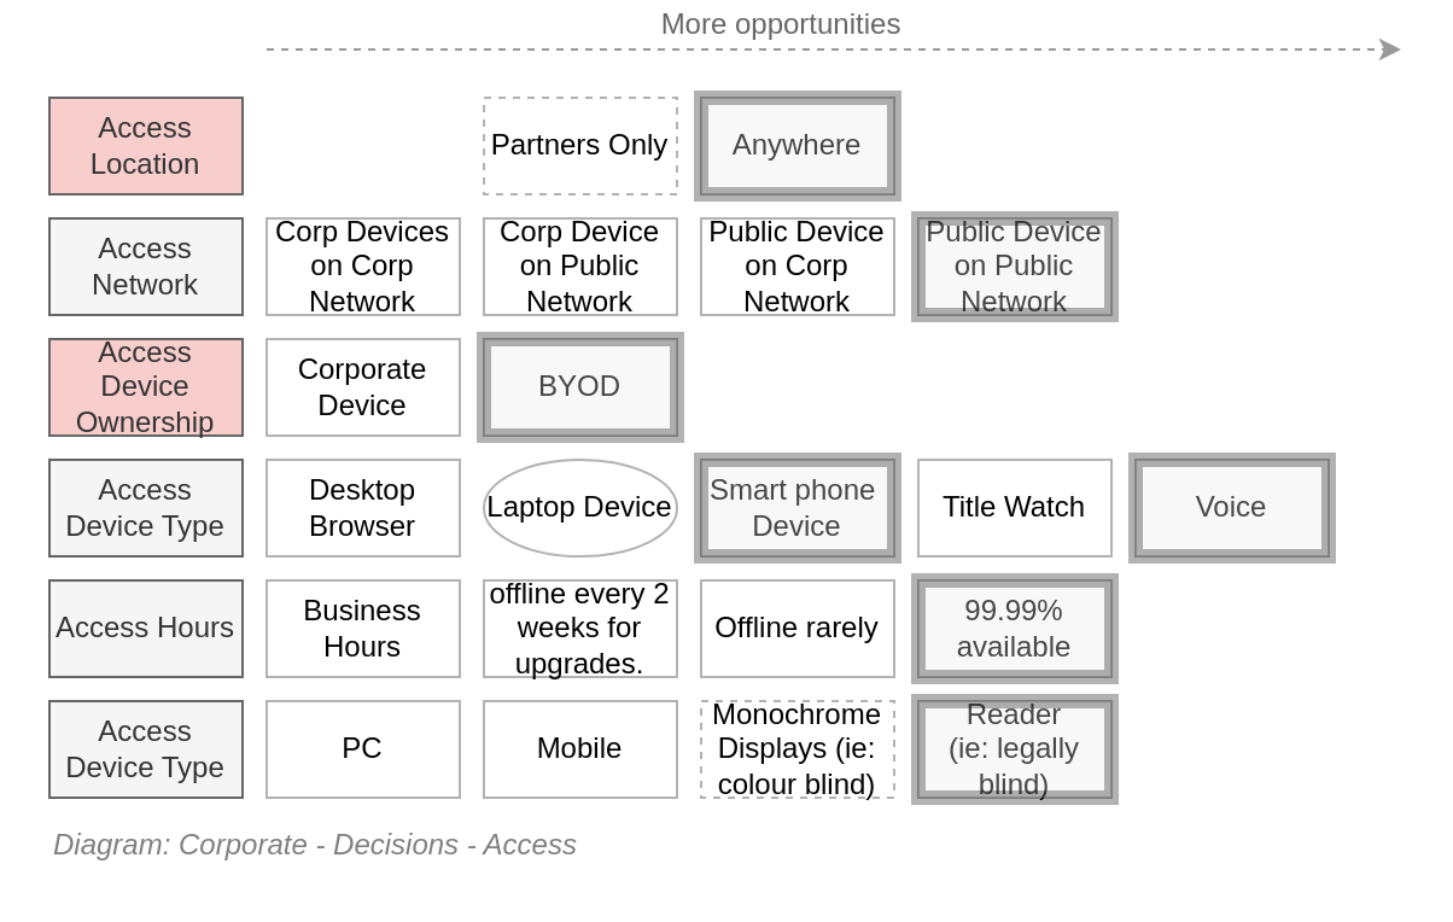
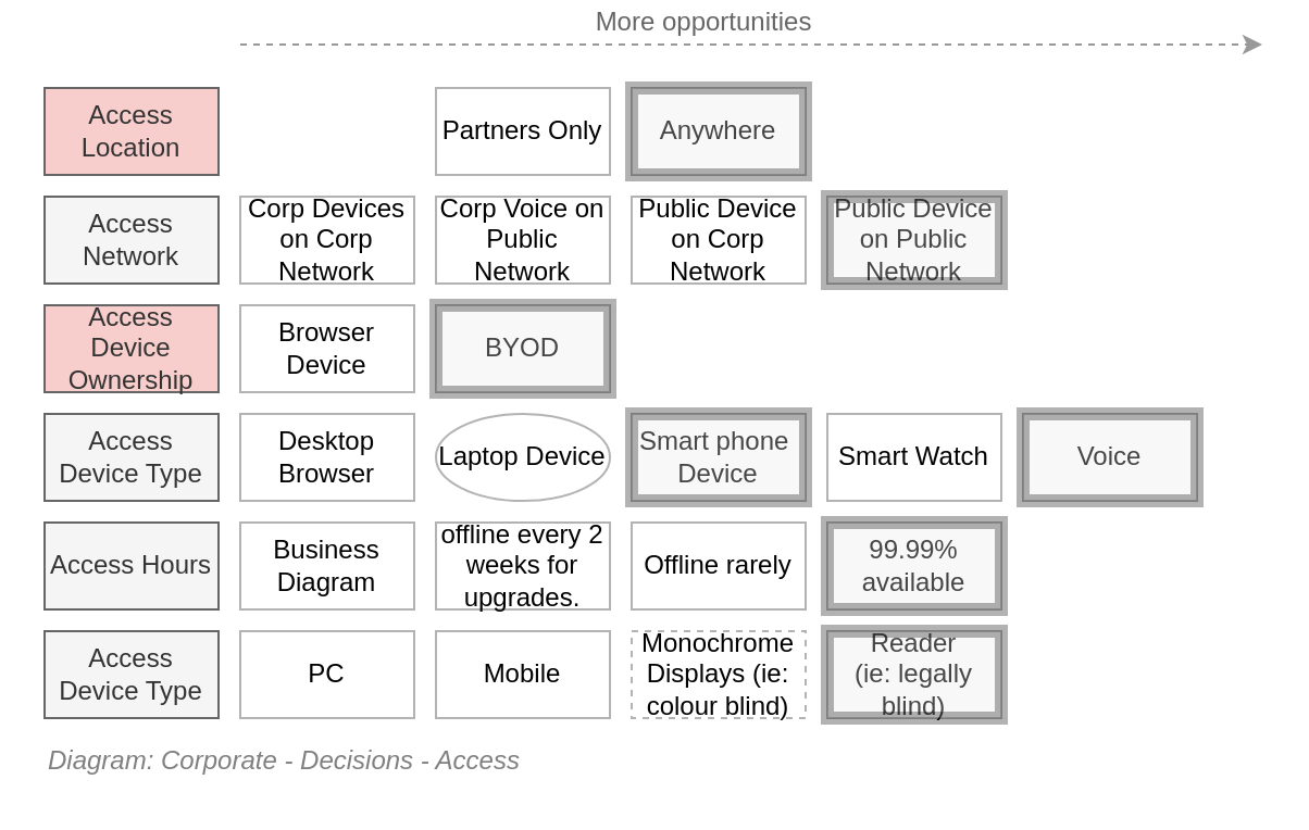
- <mxCell id="2" value="Partners Only" style="rounded=0;whiteSpace=wrap;html=1;shadow=0;glass=0;comic=0;strokeColor=#B3B3B3;fillColor=none;fontSize=12;align=center;dashed=1;" vertex="1" parent="1"><mxGeometry x="200" y="40" width="80" height="40" as="geometry" /></mxCell>
+ <mxCell id="2" value="Partners Only" style="rounded=0;whiteSpace=wrap;html=1;shadow=0;glass=0;comic=0;strokeColor=#B3B3B3;fillColor=none;fontSize=12;align=center;" vertex="1" parent="1"><mxGeometry x="200" y="40" width="80" height="40" as="geometry" /></mxCell>
- <mxCell id="6" value="Corp Device on Public Network" style="rounded=0;whiteSpace=wrap;html=1;shadow=0;glass=0;comic=0;strokeColor=#B3B3B3;fillColor=none;fontSize=12;align=center;" vertex="1" parent="1"><mxGeometry x="200" y="90" width="80" height="40" as="geometry" /></mxCell>
+ <mxCell id="6" value="Corp Voice on Public Network" style="rounded=0;whiteSpace=wrap;html=1;shadow=0;glass=0;comic=0;strokeColor=#B3B3B3;fillColor=none;fontSize=12;align=center;" vertex="1" parent="1"><mxGeometry x="200" y="90" width="80" height="40" as="geometry" /></mxCell>
- <mxCell id="11" value="Corporate Device" style="rounded=0;whiteSpace=wrap;html=1;shadow=0;glass=0;comic=0;strokeColor=#B3B3B3;fillColor=none;fontSize=12;align=center;" vertex="1" parent="1"><mxGeometry x="110" y="140" width="80" height="40" as="geometry" /></mxCell>
+ <mxCell id="11" value="Browser Device" style="rounded=0;whiteSpace=wrap;html=1;shadow=0;glass=0;comic=0;strokeColor=#B3B3B3;fillColor=none;fontSize=12;align=center;" vertex="1" parent="1"><mxGeometry x="110" y="140" width="80" height="40" as="geometry" /></mxCell>
- <mxCell id="17" value="Title Watch" style="rounded=0;whiteSpace=wrap;html=1;shadow=0;glass=0;comic=0;strokeColor=#B3B3B3;fillColor=none;fontSize=12;align=center;" vertex="1" parent="1"><mxGeometry x="380" y="190" width="80" height="40" as="geometry" /></mxCell>
+ <mxCell id="17" value="Smart Watch" style="rounded=0;whiteSpace=wrap;html=1;shadow=0;glass=0;comic=0;strokeColor=#B3B3B3;fillColor=none;fontSize=12;align=center;" vertex="1" parent="1"><mxGeometry x="380" y="190" width="80" height="40" as="geometry" /></mxCell>
- <mxCell id="20" value="Business Hours" style="rounded=0;whiteSpace=wrap;html=1;shadow=0;glass=0;comic=0;strokeColor=#B3B3B3;fillColor=none;fontSize=12;align=center;" vertex="1" parent="1"><mxGeometry x="110" y="240" width="80" height="40" as="geometry" /></mxCell>
+ <mxCell id="20" value="Business Diagram" style="rounded=0;whiteSpace=wrap;html=1;shadow=0;glass=0;comic=0;strokeColor=#B3B3B3;fillColor=none;fontSize=12;align=center;" vertex="1" parent="1"><mxGeometry x="110" y="240" width="80" height="40" as="geometry" /></mxCell>
